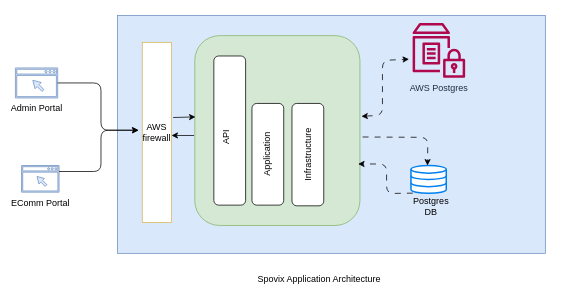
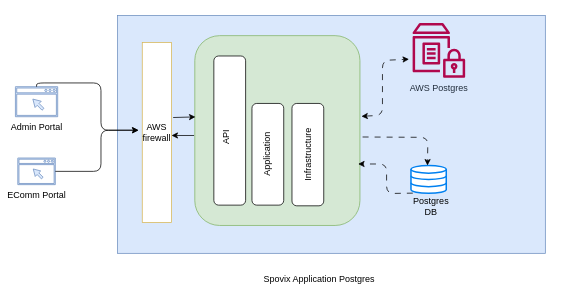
- <mxCell id="2" value="Admin Portal" style="pointerEvents=1;shadow=0;dashed=0;html=1;strokeColor=#6c8ebf;fillColor=#dae8fc;aspect=fixed;labelPosition=center;verticalLabelPosition=bottom;verticalAlign=top;align=center;outlineConnect=0;shape=mxgraph.vvd.web_browser;rounded=1;" vertex="1" parent="1"><mxGeometry x="20" y="90" width="56.34" height="40" as="geometry" /></mxCell>
+ <mxCell id="2" value="Admin Portal" style="pointerEvents=1;shadow=0;dashed=0;html=1;strokeColor=#6c8ebf;fillColor=#dae8fc;aspect=fixed;labelPosition=center;verticalLabelPosition=bottom;verticalAlign=top;align=center;outlineConnect=0;shape=mxgraph.vvd.web_browser;rounded=1;" vertex="1" parent="1"><mxGeometry x="20" y="115" width="56.34" height="40" as="geometry" /></mxCell>
- <mxCell id="3" value="EComm Portal" style="pointerEvents=1;shadow=0;dashed=0;html=1;strokeColor=#6c8ebf;fillColor=#dae8fc;aspect=fixed;labelPosition=center;verticalLabelPosition=bottom;verticalAlign=top;align=center;outlineConnect=0;shape=mxgraph.vvd.web_browser;rounded=1;" vertex="1" parent="1"><mxGeometry x="28.17" y="220" width="50" height="35.5" as="geometry" /></mxCell>
+ <mxCell id="3" value="EComm Portal" style="pointerEvents=1;shadow=0;dashed=0;html=1;strokeColor=#6c8ebf;fillColor=#dae8fc;aspect=fixed;labelPosition=center;verticalLabelPosition=bottom;verticalAlign=top;align=center;outlineConnect=0;shape=mxgraph.vvd.web_browser;rounded=1;" vertex="1" parent="1"><mxGeometry x="23.17" y="210" width="50" height="35.5" as="geometry" /></mxCell>
- <mxCell id="27" value="Spovix Application Architecture" style="text;html=1;strokeColor=none;fillColor=none;align=center;verticalAlign=middle;whiteSpace=wrap;rounded=0;fontStyle=0;gradientColor=none;fontColor=default;labelBackgroundColor=none;labelBorderColor=none;" vertex="1" parent="1"><mxGeometry x="320" y="357" width="210" height="30" as="geometry" /></mxCell>
+ <mxCell id="27" value="Spovix Application Postgres" style="text;html=1;strokeColor=none;fillColor=none;align=center;verticalAlign=middle;whiteSpace=wrap;rounded=0;fontStyle=0;gradientColor=none;fontColor=default;labelBackgroundColor=none;labelBorderColor=none;" vertex="1" parent="1"><mxGeometry x="320" y="357" width="210" height="30" as="geometry" /></mxCell>
